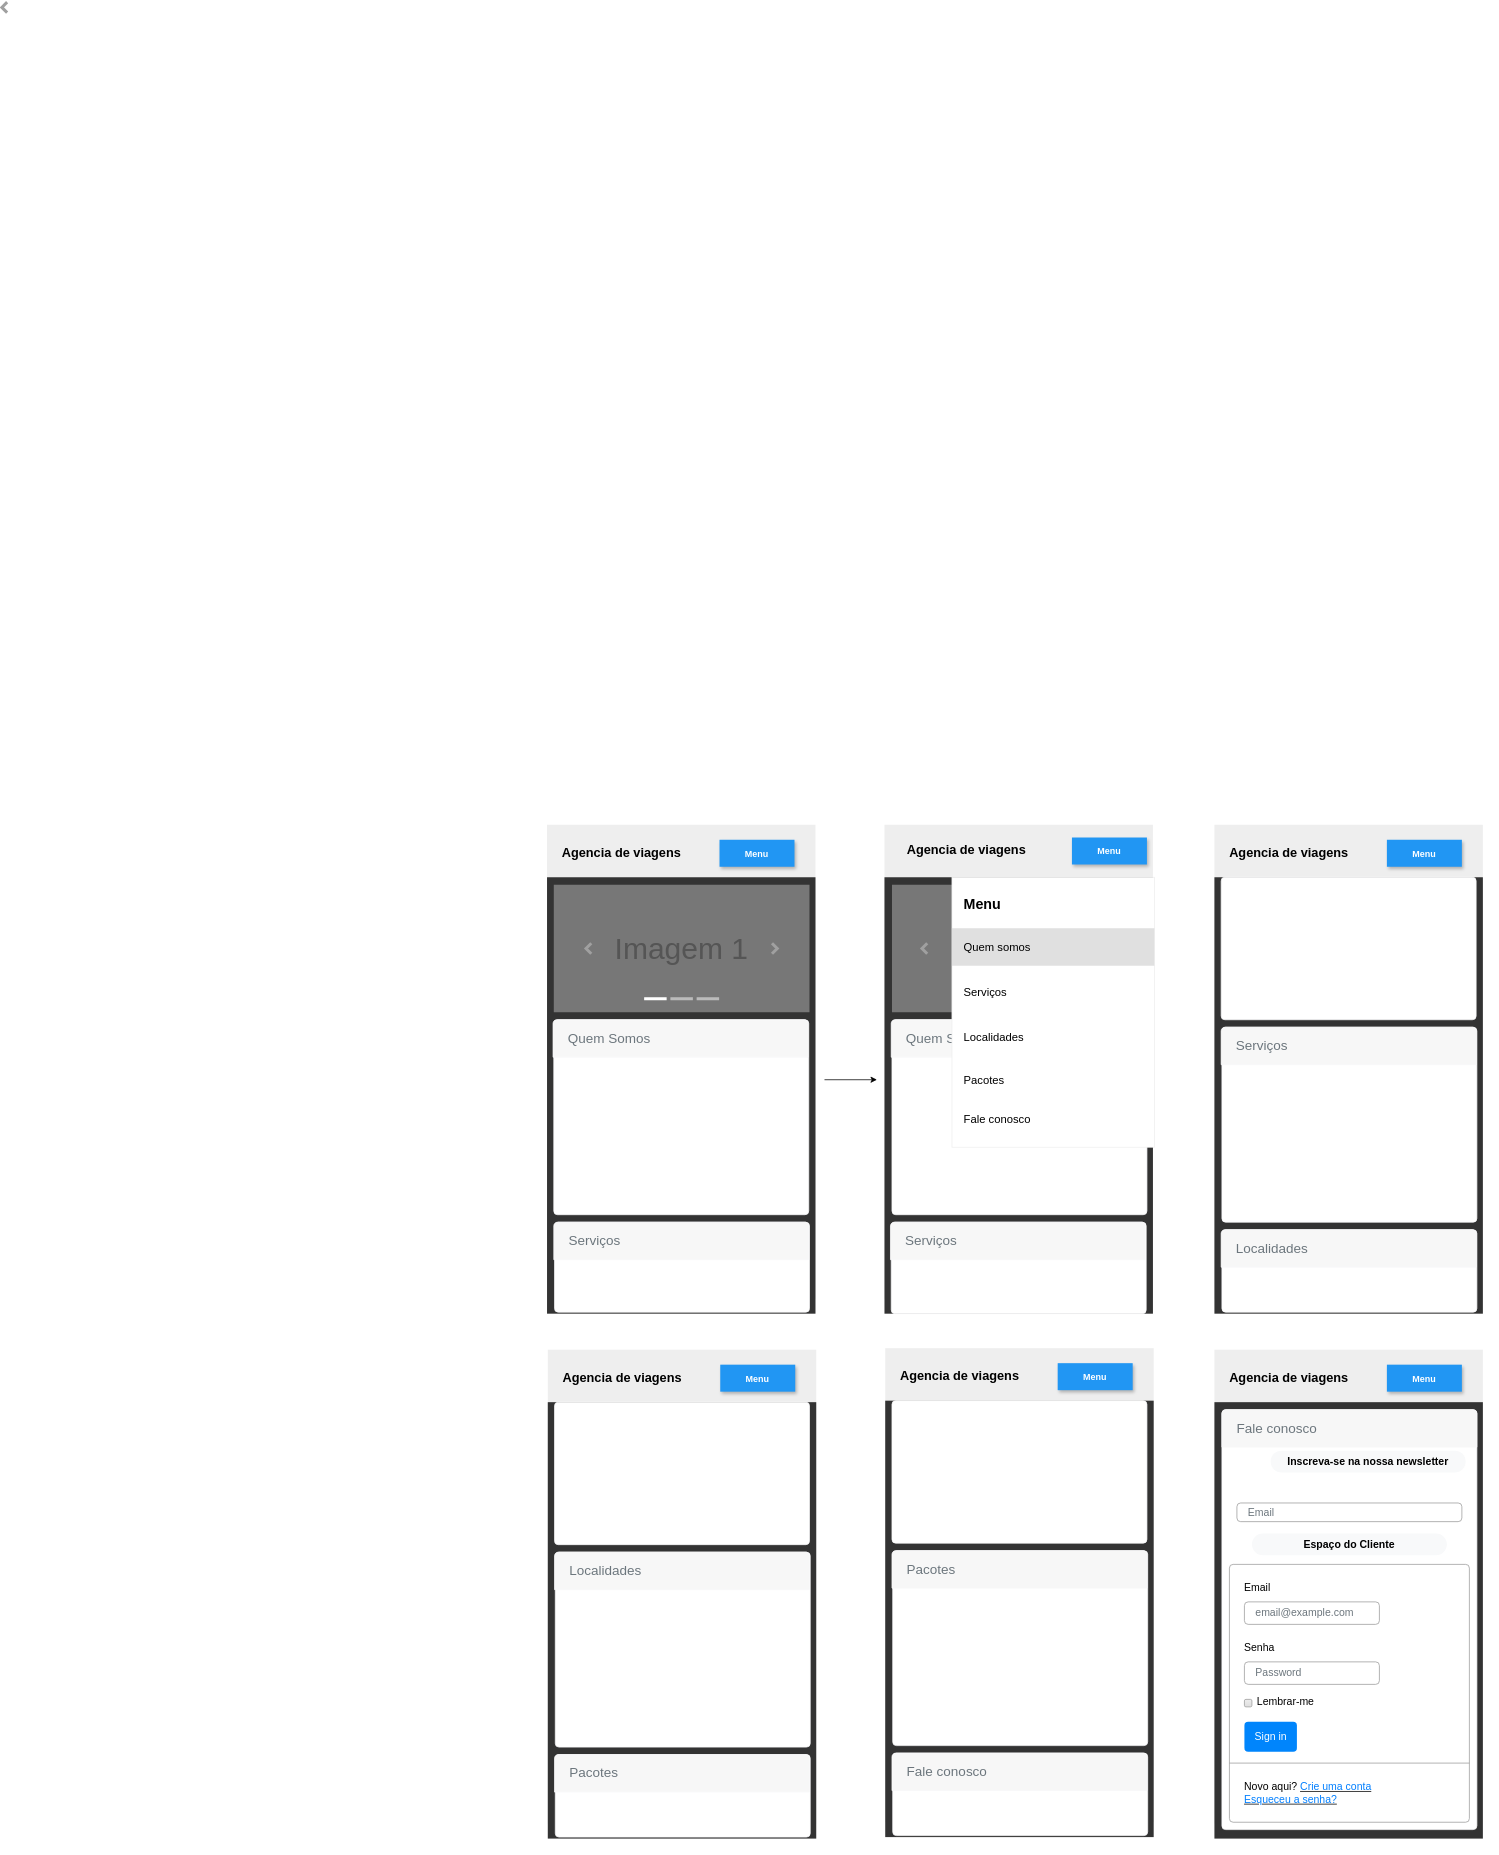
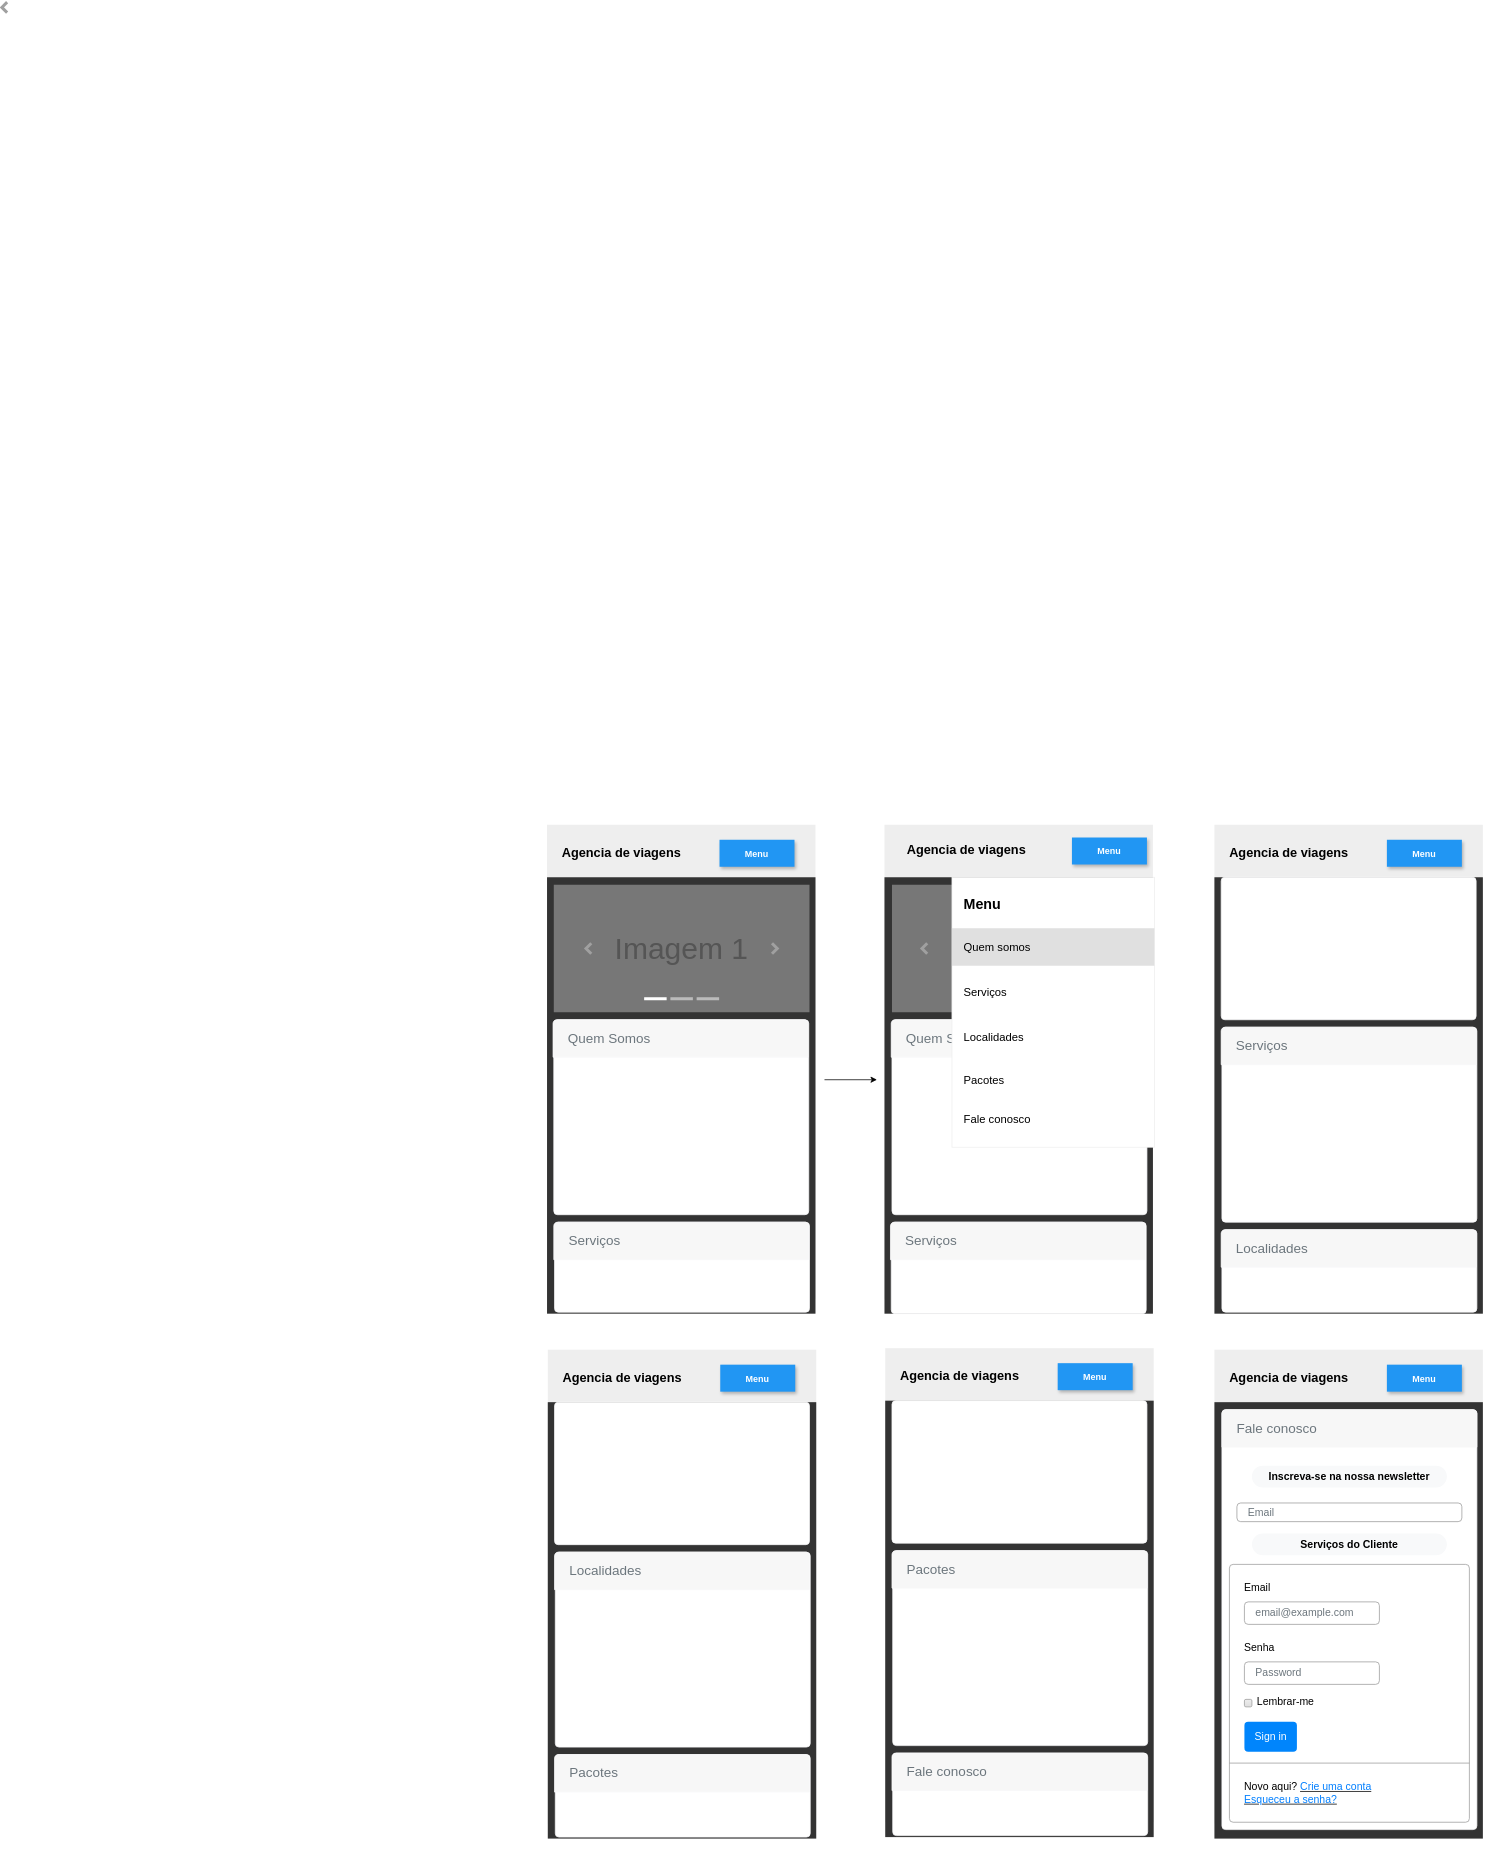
- <mxCell id="67" value="Inscreva-se na nossa newsletter" style="rounded=1;whiteSpace=wrap;html=1;arcSize=50;strokeColor=none;strokeWidth=1;fillColor=#F8F9FA;fontColor=#000000;whiteSpace=wrap;align=center;verticalAlign=middle;spacingLeft=0;fontStyle=1;fontSize=14;spacing=10;" vertex="1" parent="64"><mxGeometry x="65" y="54.667" width="260" height="29.037" as="geometry" /></mxCell>
+ <mxCell id="67" value="Inscreva-se na nossa newsletter" style="rounded=1;whiteSpace=wrap;html=1;arcSize=50;strokeColor=none;strokeWidth=1;fillColor=#F8F9FA;fontColor=#000000;whiteSpace=wrap;align=center;verticalAlign=middle;spacingLeft=0;fontStyle=1;fontSize=14;spacing=10;" vertex="1" parent="64"><mxGeometry x="40" y="74.667" width="260" height="29.037" as="geometry" /></mxCell>
- <mxCell id="77" value="Espaço do Cliente" style="rounded=1;whiteSpace=wrap;html=1;arcSize=50;strokeColor=none;strokeWidth=1;fillColor=#F8F9FA;fontColor=#000000;whiteSpace=wrap;align=center;verticalAlign=middle;spacingLeft=0;fontStyle=1;fontSize=14;spacing=10;" vertex="1" parent="64"><mxGeometry x="40" y="165.053" width="260" height="29.037" as="geometry" /></mxCell>
+ <mxCell id="77" value="Serviços do Cliente" style="rounded=1;whiteSpace=wrap;html=1;arcSize=50;strokeColor=none;strokeWidth=1;fillColor=#F8F9FA;fontColor=#000000;whiteSpace=wrap;align=center;verticalAlign=middle;spacingLeft=0;fontStyle=1;fontSize=14;spacing=10;" vertex="1" parent="64"><mxGeometry x="40" y="165.053" width="260" height="29.037" as="geometry" /></mxCell>
